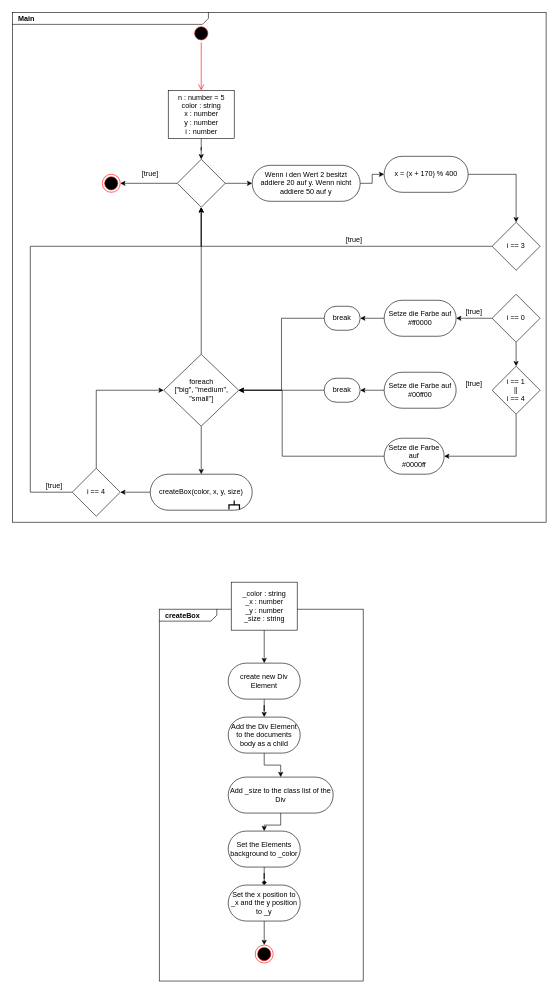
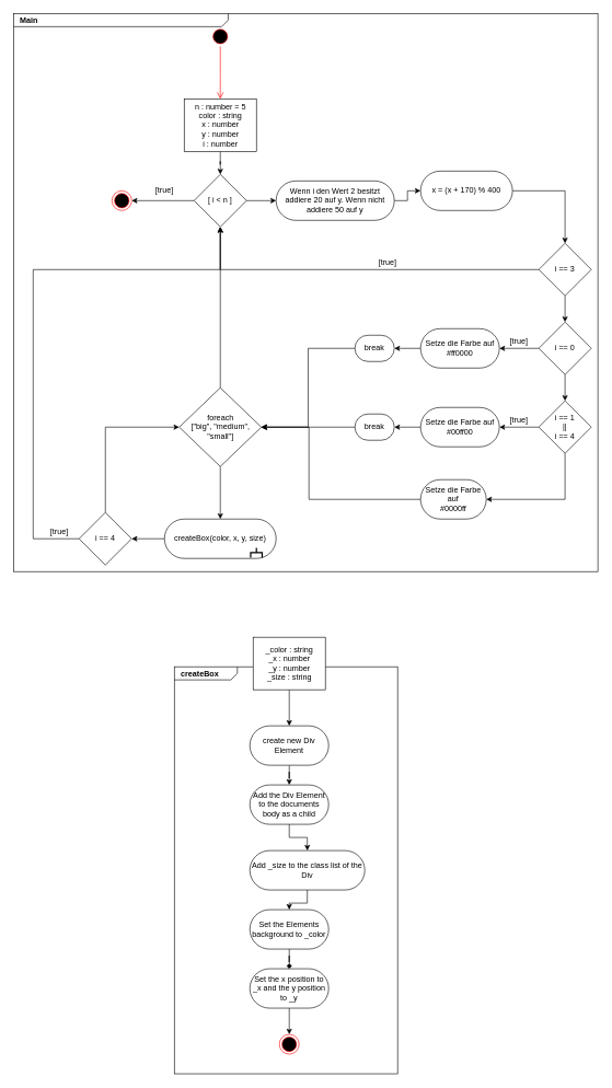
+ <mxCell id="11" value="[ i &amp;lt; n ]" style="text;html=1;strokeColor=none;fillColor=none;align=center;verticalAlign=middle;whiteSpace=wrap;rounded=0;" vertex="1" parent="1"><mxGeometry x="315" y="295" width="40" height="20" as="geometry" /></mxCell>
+ <mxCell id="17" style="edgeStyle=orthogonalEdgeStyle;rounded=0;orthogonalLoop=1;jettySize=auto;html=1;entryX=0.5;entryY=0;entryDx=0;entryDy=0;" edge="1" parent="1" source="18" target="24"><mxGeometry relative="1" as="geometry" /></mxCell>
+ <mxCell id="28" style="edgeStyle=orthogonalEdgeStyle;rounded=0;orthogonalLoop=1;jettySize=auto;html=1;entryX=1;entryY=0.5;entryDx=0;entryDy=0;" edge="1" parent="1" source="30" target="34"><mxGeometry relative="1" as="geometry" /></mxCell>
